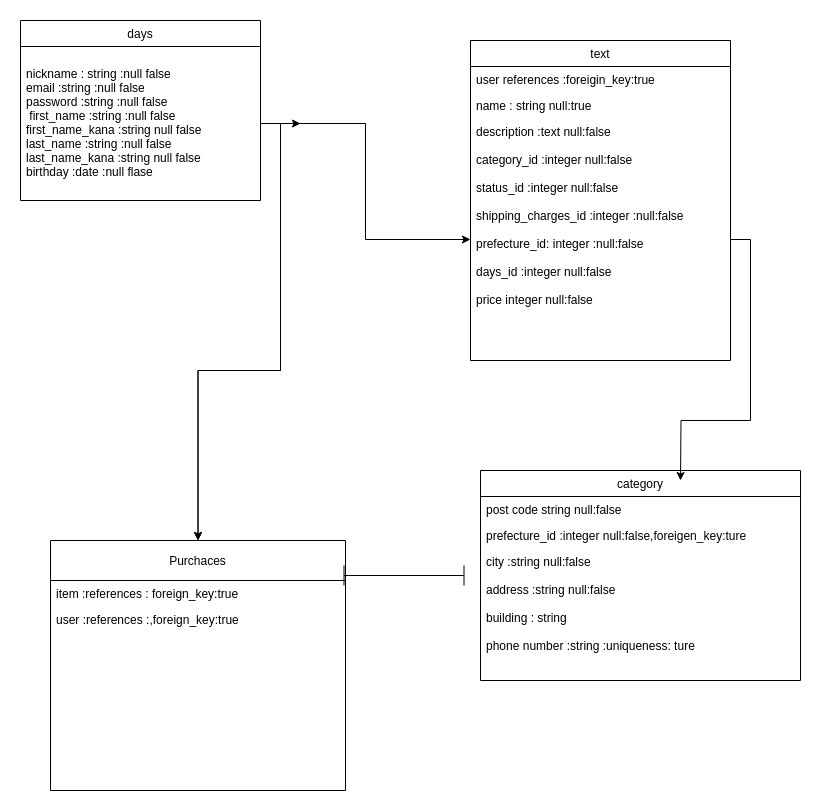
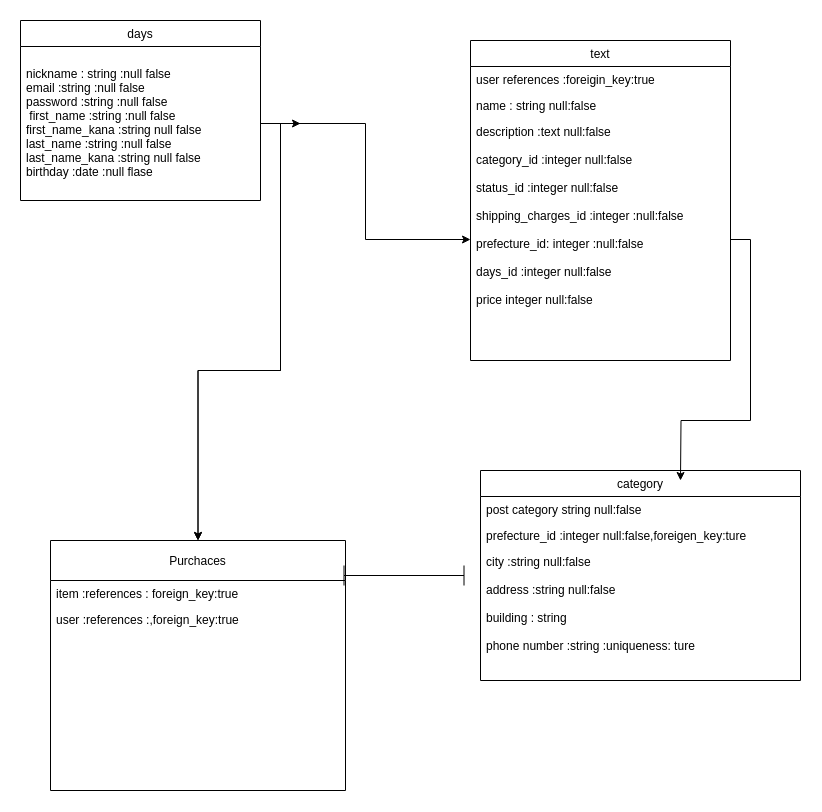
- <mxCell id="13" value="name : string null:true" style="text;strokeColor=none;fillColor=none;align=left;verticalAlign=top;spacingLeft=4;spacingRight=4;overflow=hidden;rotatable=0;points=[[0,0.5],[1,0.5]];portConstraint=eastwest;" vertex="1" parent="11"><mxGeometry y="52" width="260" height="26" as="geometry" /></mxCell>
+ <mxCell id="13" value="name : string null:false" style="text;strokeColor=none;fillColor=none;align=left;verticalAlign=top;spacingLeft=4;spacingRight=4;overflow=hidden;rotatable=0;points=[[0,0.5],[1,0.5]];portConstraint=eastwest;" vertex="1" parent="11"><mxGeometry y="52" width="260" height="26" as="geometry" /></mxCell>
- <mxCell id="5" value="post code string null:false" style="text;strokeColor=none;fillColor=none;align=left;verticalAlign=top;spacingLeft=4;spacingRight=4;overflow=hidden;rotatable=0;points=[[0,0.5],[1,0.5]];portConstraint=eastwest;" vertex="1" parent="4"><mxGeometry y="26" width="320" height="26" as="geometry" /></mxCell>
+ <mxCell id="5" value="post category string null:false" style="text;strokeColor=none;fillColor=none;align=left;verticalAlign=top;spacingLeft=4;spacingRight=4;overflow=hidden;rotatable=0;points=[[0,0.5],[1,0.5]];portConstraint=eastwest;" vertex="1" parent="4"><mxGeometry y="26" width="320" height="26" as="geometry" /></mxCell>
